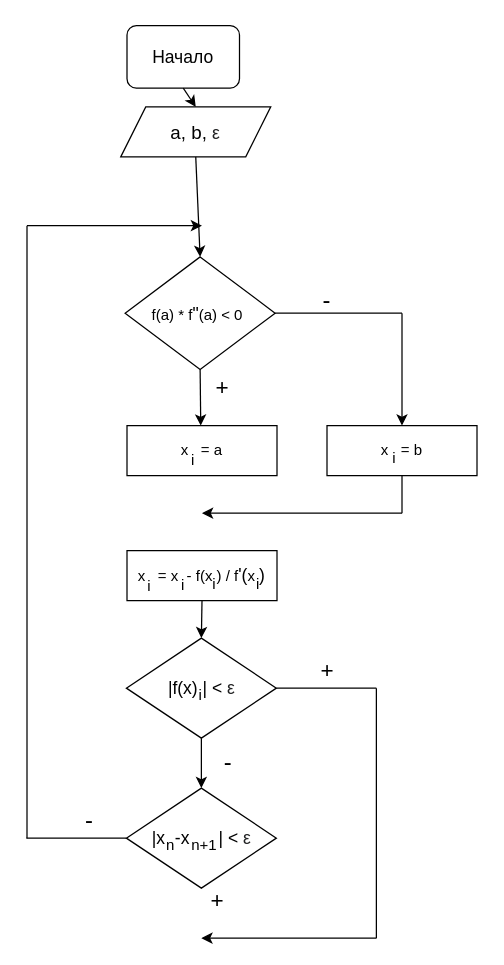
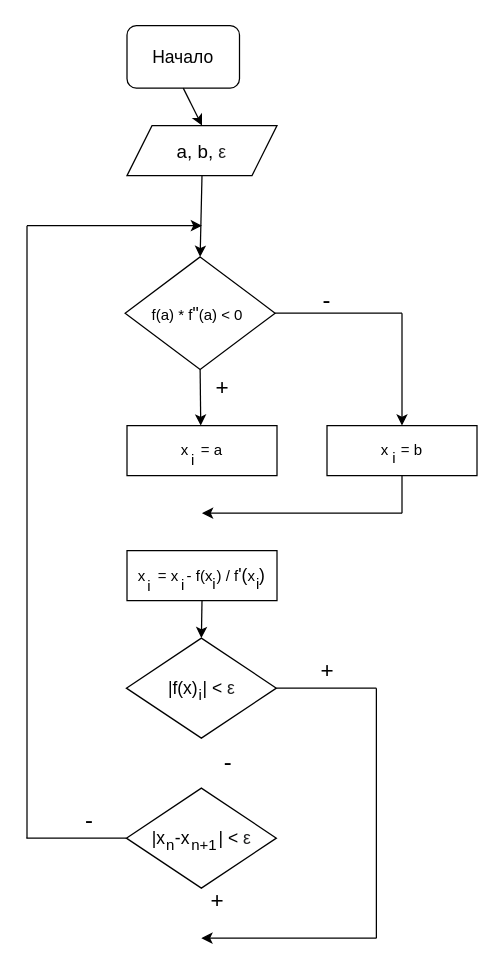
- <mxCell id="4" value="&lt;span style=&quot;font-size: 15px&quot;&gt;a, b,&amp;nbsp;&lt;/span&gt;&lt;span style=&quot;color: rgb(32 , 33 , 34) ; font-family: sans-serif ; font-size: 14px ; background-color: rgb(255 , 255 , 255)&quot;&gt;ε&lt;/span&gt;" style="shape=parallelogram;perimeter=parallelogramPerimeter;whiteSpace=wrap;html=1;fixedSize=1;" parent="1" vertex="1"><mxGeometry x="96" y="85" width="120" height="40" as="geometry" /></mxCell>
+ <mxCell id="4" value="&lt;span style=&quot;font-size: 15px&quot;&gt;a, b,&amp;nbsp;&lt;/span&gt;&lt;span style=&quot;color: rgb(32 , 33 , 34) ; font-family: sans-serif ; font-size: 14px ; background-color: rgb(255 , 255 , 255)&quot;&gt;ε&lt;/span&gt;" style="shape=parallelogram;perimeter=parallelogramPerimeter;whiteSpace=wrap;html=1;fixedSize=1;" parent="1" vertex="1"><mxGeometry x="101" y="100" width="120" height="40" as="geometry" /></mxCell>
- <mxCell id="17" value="" style="endArrow=classic;html=1;exitX=0.5;exitY=1;exitDx=0;exitDy=0;entryX=0.5;entryY=0;entryDx=0;entryDy=0;" edge="1" parent="1" source="5" target="6"><mxGeometry width="50" height="50" relative="1" as="geometry"><mxPoint x="200.5" y="630" as="sourcePoint" /><mxPoint x="250.5" y="580" as="targetPoint" /></mxGeometry></mxCell>
